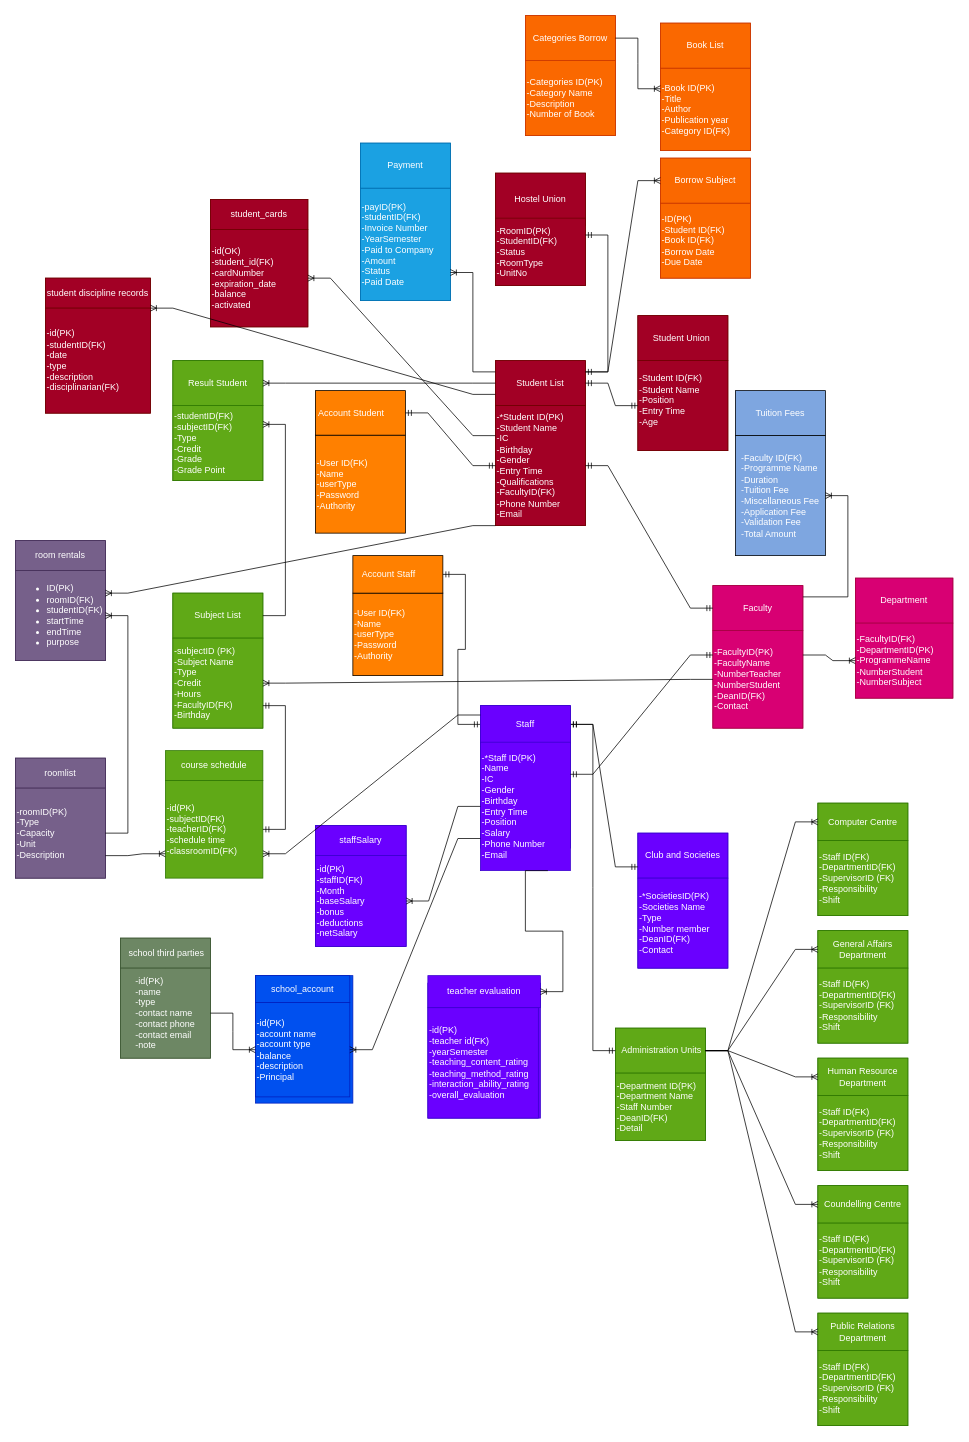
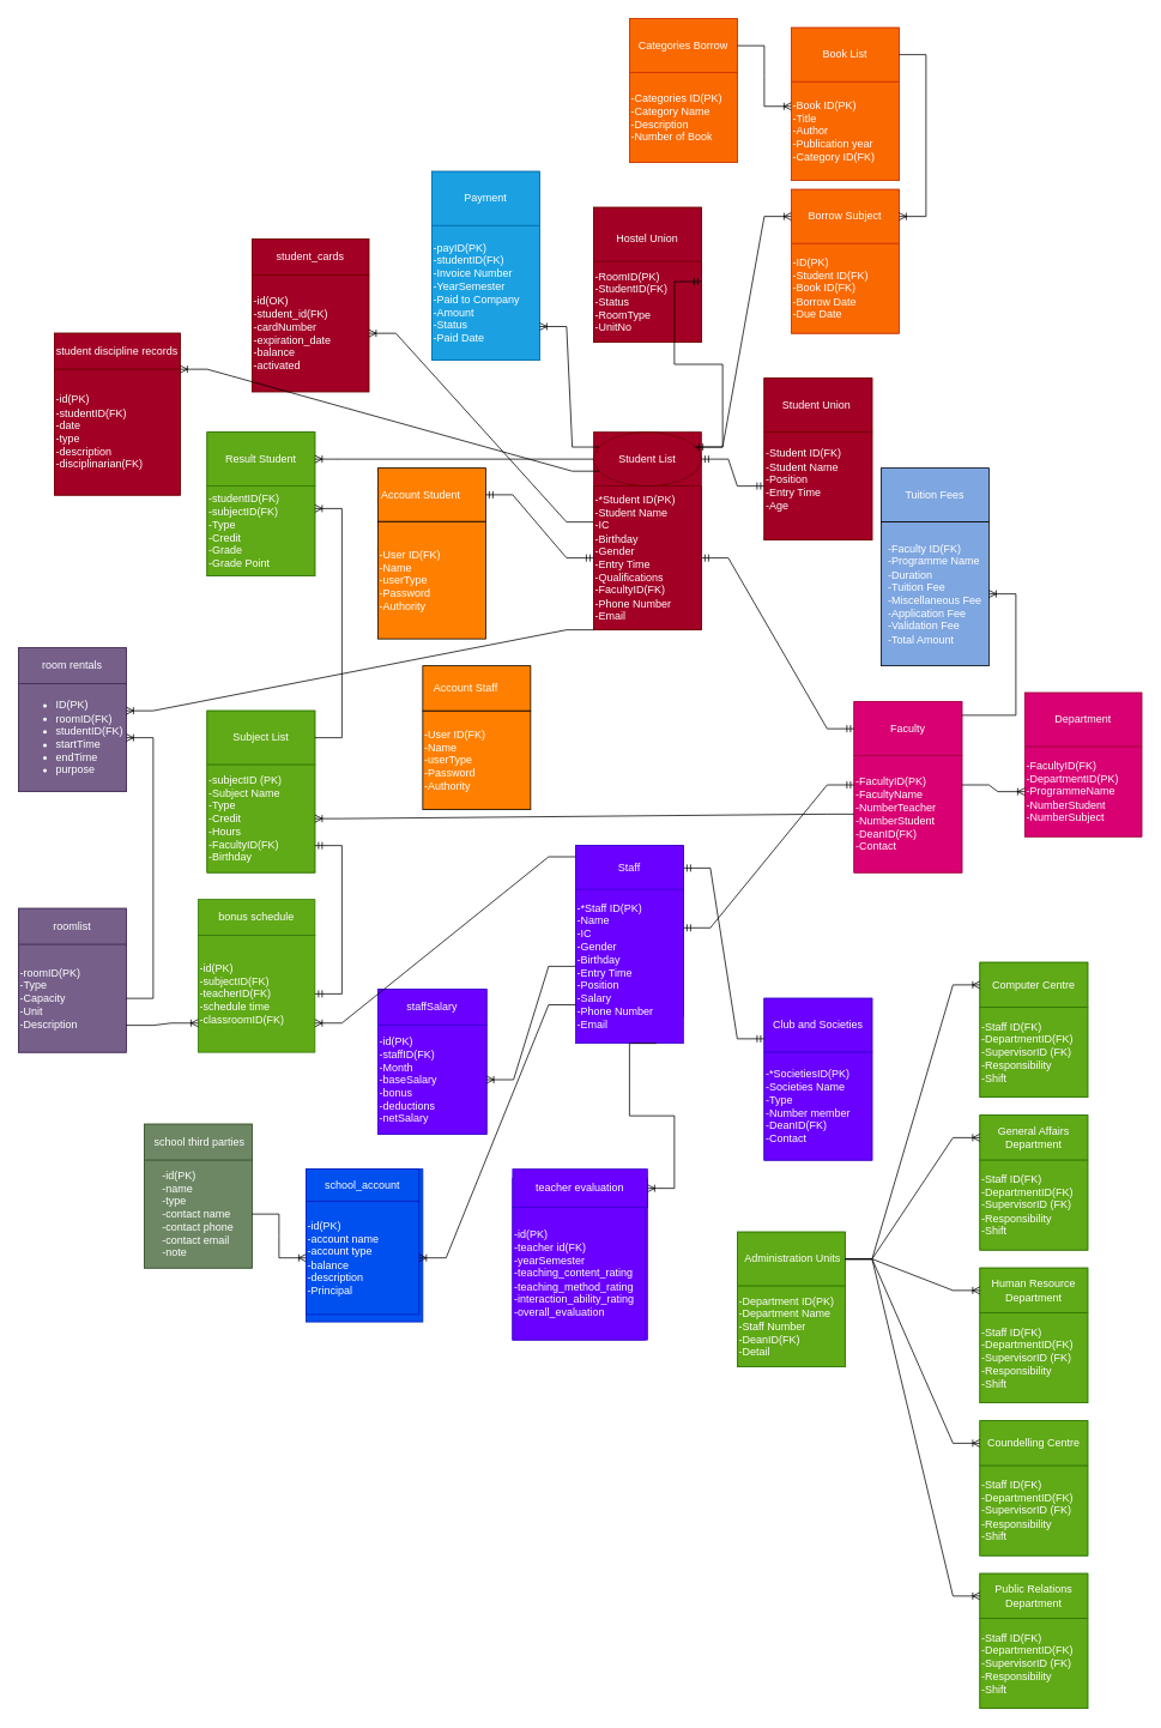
+ <mxCell id="87" value="" style="edgeStyle=entityRelationEdgeStyle;fontSize=12;html=1;endArrow=ERoneToMany;rounded=0;entryX=1;entryY=0.5;entryDx=0;entryDy=0;exitX=1;exitY=0.5;exitDx=0;exitDy=0;fillColor=#fa6800;strokeColor=#000000;" parent="1" source="72" target="86" edge="1"><mxGeometry width="100" height="100" relative="1" as="geometry"><mxPoint x="950" y="280" as="sourcePoint" /><mxPoint x="1050" y="180" as="targetPoint" /></mxGeometry></mxCell>
- <mxCell id="3" value="Student List" style="rounded=0;whiteSpace=wrap;html=1;fillColor=#a20025;fontColor=#ffffff;strokeColor=#6F0000;" parent="2" vertex="1"><mxGeometry width="120" height="60" as="geometry" /></mxCell>
+ <mxCell id="3" value="Student List" style="ellipse;whiteSpace=wrap;html=1;fillColor=#a20025;fontColor=#ffffff;strokeColor=#6F0000;" parent="2" vertex="1"><mxGeometry width="120" height="60" as="geometry" /></mxCell>
- <mxCell id="74" value="" style="edgeStyle=entityRelationEdgeStyle;fontSize=12;html=1;endArrow=ERmandOne;startArrow=ERmandOne;rounded=0;entryX=0;entryY=0.5;entryDx=0;entryDy=0;exitX=1;exitY=0.5;exitDx=0;exitDy=0;" parent="1" source="51" target="78" edge="1"><mxGeometry width="100" height="100" relative="1" as="geometry"><mxPoint x="590" y="490" as="sourcePoint" /><mxPoint x="690" y="390" as="targetPoint" /></mxGeometry></mxCell>
- <mxCell id="111" value="course schedule" style="rounded=0;whiteSpace=wrap;html=1;fillColor=#60a917;fontColor=#ffffff;strokeColor=#2D7600;" parent="110" vertex="1"><mxGeometry width="130" height="40" as="geometry" /></mxCell>
+ <mxCell id="111" value="bonus schedule" style="rounded=0;whiteSpace=wrap;html=1;fillColor=#60a917;fontColor=#ffffff;strokeColor=#2D7600;" parent="110" vertex="1"><mxGeometry width="130" height="40" as="geometry" /></mxCell>
- <mxCell id="31" value="" style="edgeStyle=entityRelationEdgeStyle;fontSize=12;html=1;endArrow=ERmandOne;startArrow=ERmandOne;rounded=0;exitX=1;exitY=0.5;exitDx=0;exitDy=0;entryX=0;entryY=0.5;entryDx=0;entryDy=0;" parent="1" source="78" target="15" edge="1"><mxGeometry width="100" height="100" relative="1" as="geometry"><mxPoint x="770" y="526" as="sourcePoint" /><mxPoint x="960" y="565" as="targetPoint" /></mxGeometry></mxCell>
